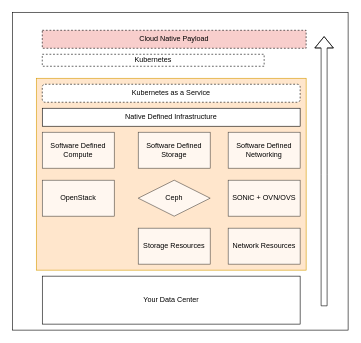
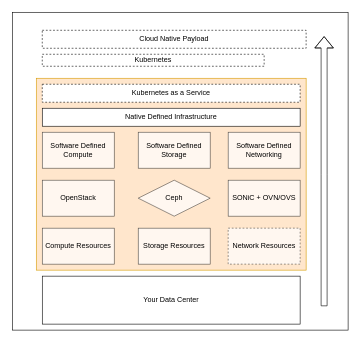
- <mxCell id="17" value="Cloud Native Payload" style="rounded=0;whiteSpace=wrap;html=1;dashed=1;fillColor=#f8cecc;" vertex="1" parent="1"><mxGeometry x="70" y="50" width="440" height="30" as="geometry" /></mxCell>
+ <mxCell id="17" value="Cloud Native Payload" style="rounded=0;whiteSpace=wrap;html=1;dashed=1;" vertex="1" parent="1"><mxGeometry x="70" y="50" width="440" height="30" as="geometry" /></mxCell>
- <mxCell id="14" value="Kubernetes as a Service" style="whiteSpace=wrap;html=1;dashed=1;rounded=1;" vertex="1" parent="1"><mxGeometry x="70" y="140" width="430" height="30" as="geometry" /></mxCell>
+ <mxCell id="14" value="Kubernetes as a Service" style="rounded=0;whiteSpace=wrap;html=1;dashed=1;" vertex="1" parent="1"><mxGeometry x="70" y="140" width="430" height="30" as="geometry" /></mxCell>
+ <mxCell id="5" value="Compute Resources" style="rounded=0;whiteSpace=wrap;html=1;opacity=70;" vertex="1" parent="1"><mxGeometry x="70" y="380" width="120" height="60" as="geometry" /></mxCell>
- <mxCell id="7" value="Network Resources" style="rounded=0;whiteSpace=wrap;html=1;opacity=70;" vertex="1" parent="1"><mxGeometry x="380" y="380" width="120" height="60" as="geometry" /></mxCell>
+ <mxCell id="7" value="Network Resources" style="rounded=0;whiteSpace=wrap;html=1;opacity=70;dashed=1;" vertex="1" parent="1"><mxGeometry x="380" y="380" width="120" height="60" as="geometry" /></mxCell>
